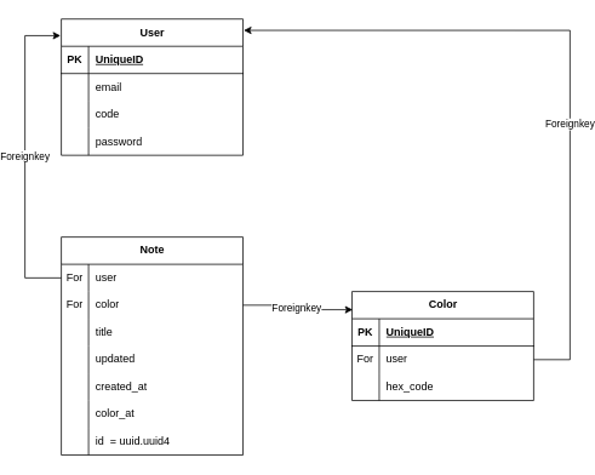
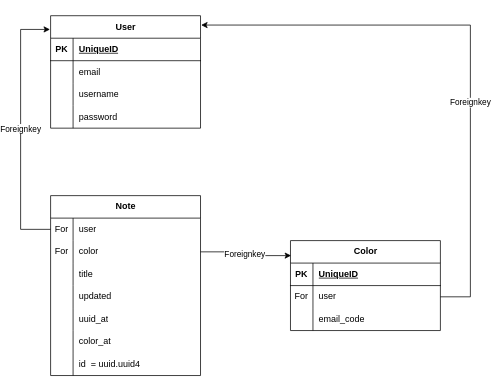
- <mxCell id="45" value="code" style="shape=partialRectangle;connectable=0;fillColor=none;top=0;left=0;bottom=0;right=0;align=left;spacingLeft=6;overflow=hidden;whiteSpace=wrap;html=1;" vertex="1" parent="43"><mxGeometry x="30" width="170" height="30" as="geometry"><mxRectangle width="170" height="30" as="alternateBounds" /></mxGeometry></mxCell>
+ <mxCell id="45" value="username" style="shape=partialRectangle;connectable=0;fillColor=none;top=0;left=0;bottom=0;right=0;align=left;spacingLeft=6;overflow=hidden;whiteSpace=wrap;html=1;" vertex="1" parent="43"><mxGeometry x="30" width="170" height="30" as="geometry"><mxRectangle width="170" height="30" as="alternateBounds" /></mxGeometry></mxCell>
- <mxCell id="27" value="created_at" style="shape=partialRectangle;connectable=0;fillColor=none;top=0;left=0;bottom=0;right=0;align=left;spacingLeft=6;overflow=hidden;whiteSpace=wrap;html=1;" vertex="1" parent="25"><mxGeometry x="30" width="170" height="30" as="geometry"><mxRectangle width="170" height="30" as="alternateBounds" /></mxGeometry></mxCell>
+ <mxCell id="27" value="uuid_at" style="shape=partialRectangle;connectable=0;fillColor=none;top=0;left=0;bottom=0;right=0;align=left;spacingLeft=6;overflow=hidden;whiteSpace=wrap;html=1;" vertex="1" parent="25"><mxGeometry x="30" width="170" height="30" as="geometry"><mxRectangle width="170" height="30" as="alternateBounds" /></mxGeometry></mxCell>
- <mxCell id="11" value="hex_code" style="shape=partialRectangle;connectable=0;fillColor=none;top=0;left=0;bottom=0;right=0;align=left;spacingLeft=6;overflow=hidden;whiteSpace=wrap;html=1;" vertex="1" parent="9"><mxGeometry x="30" width="170" height="30" as="geometry"><mxRectangle width="170" height="30" as="alternateBounds" /></mxGeometry></mxCell>
+ <mxCell id="11" value="email_code" style="shape=partialRectangle;connectable=0;fillColor=none;top=0;left=0;bottom=0;right=0;align=left;spacingLeft=6;overflow=hidden;whiteSpace=wrap;html=1;" vertex="1" parent="9"><mxGeometry x="30" width="170" height="30" as="geometry"><mxRectangle width="170" height="30" as="alternateBounds" /></mxGeometry></mxCell>
